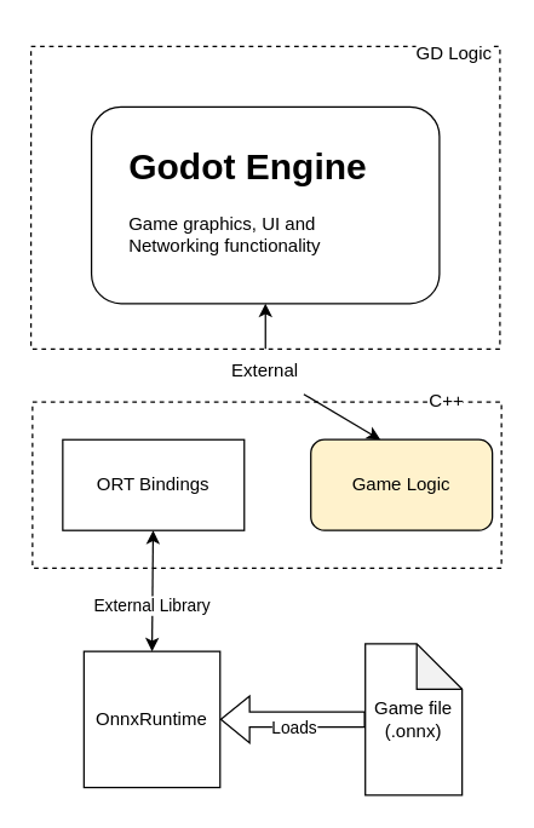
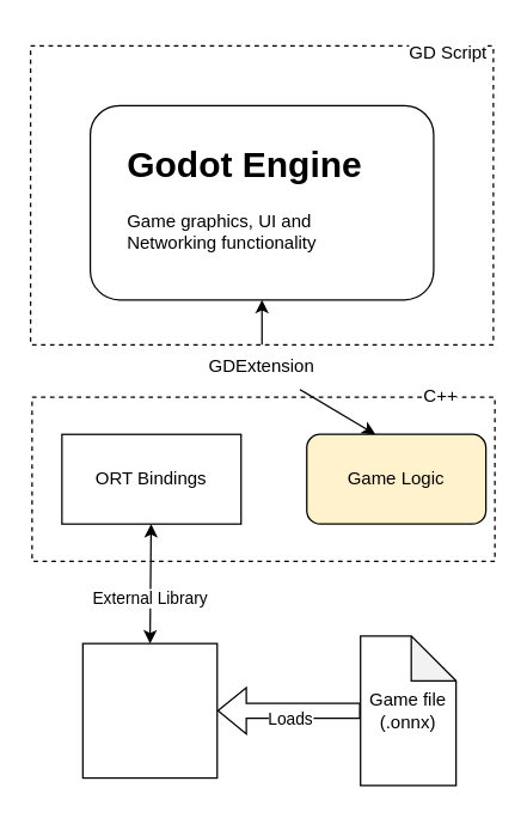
- <mxCell id="16" value="GD Logic" style="text;html=1;strokeColor=none;fillColor=none;align=center;verticalAlign=middle;whiteSpace=wrap;rounded=0;labelBackgroundColor=default;gradientColor=none;" vertex="1" parent="1"><mxGeometry x="270" y="20" width="60" height="30" as="geometry" /></mxCell>
+ <mxCell id="16" value="GD Script" style="text;html=1;strokeColor=none;fillColor=none;align=center;verticalAlign=middle;whiteSpace=wrap;rounded=0;labelBackgroundColor=default;gradientColor=none;" vertex="1" parent="1"><mxGeometry x="270" y="20" width="60" height="30" as="geometry" /></mxCell>
- <mxCell id="5" value="External&lt;br&gt;" style="text;html=1;strokeColor=none;fillColor=none;align=center;verticalAlign=middle;whiteSpace=wrap;rounded=0;labelBackgroundColor=default;" parent="1" vertex="1"><mxGeometry x="145" y="230" width="60" height="30" as="geometry" /></mxCell>
+ <mxCell id="5" value="GDExtension&lt;br&gt;" style="text;html=1;strokeColor=none;fillColor=none;align=center;verticalAlign=middle;whiteSpace=wrap;rounded=0;labelBackgroundColor=default;" parent="1" vertex="1"><mxGeometry x="145" y="230" width="60" height="30" as="geometry" /></mxCell>
- <mxCell id="14" value="OnnxRuntime" style="text;html=1;strokeColor=none;fillColor=none;align=center;verticalAlign=middle;whiteSpace=wrap;rounded=0;" parent="1" vertex="1"><mxGeometry x="70" y="460" width="60" height="30" as="geometry" /></mxCell>
